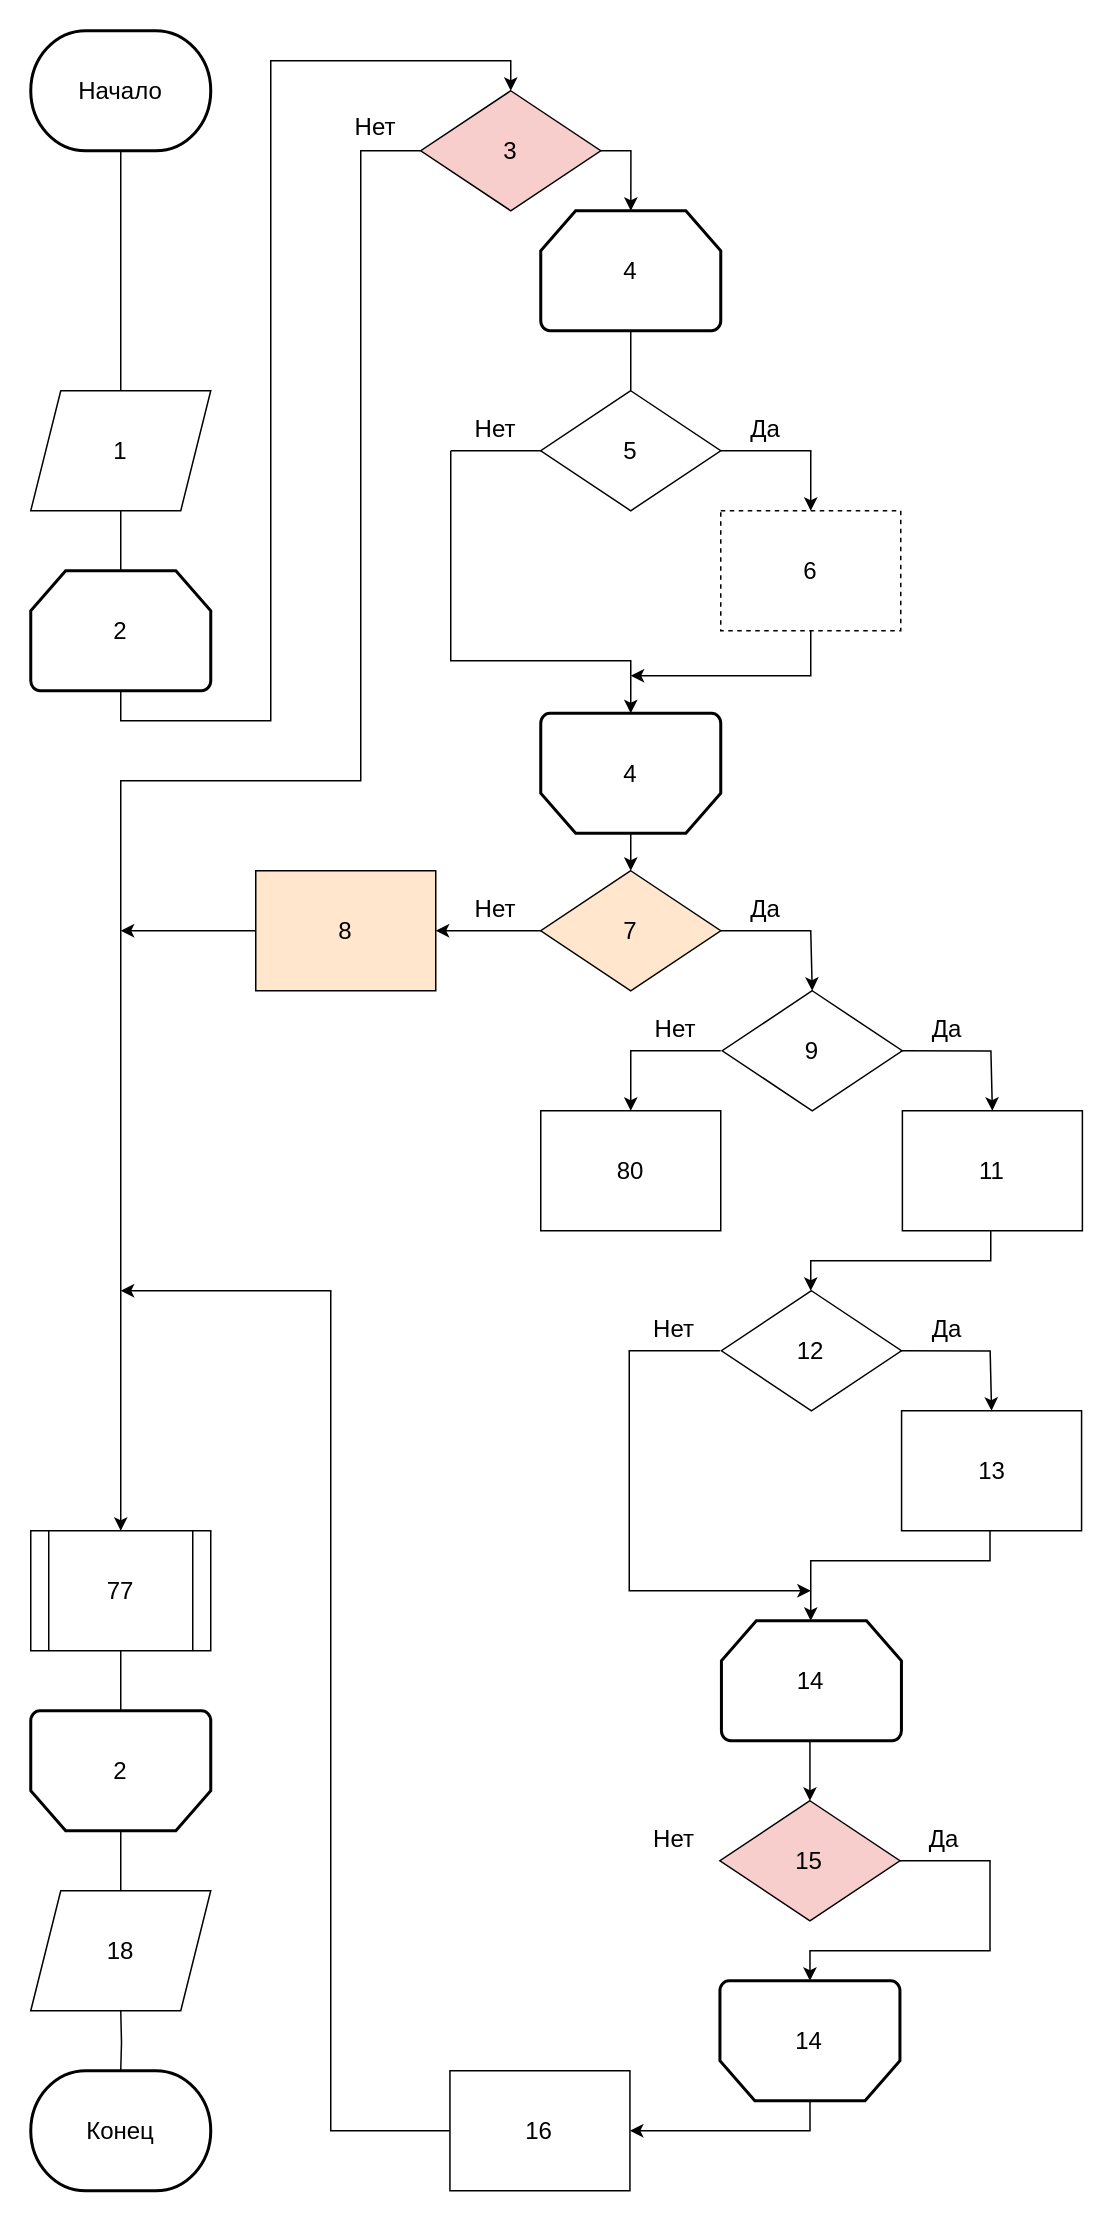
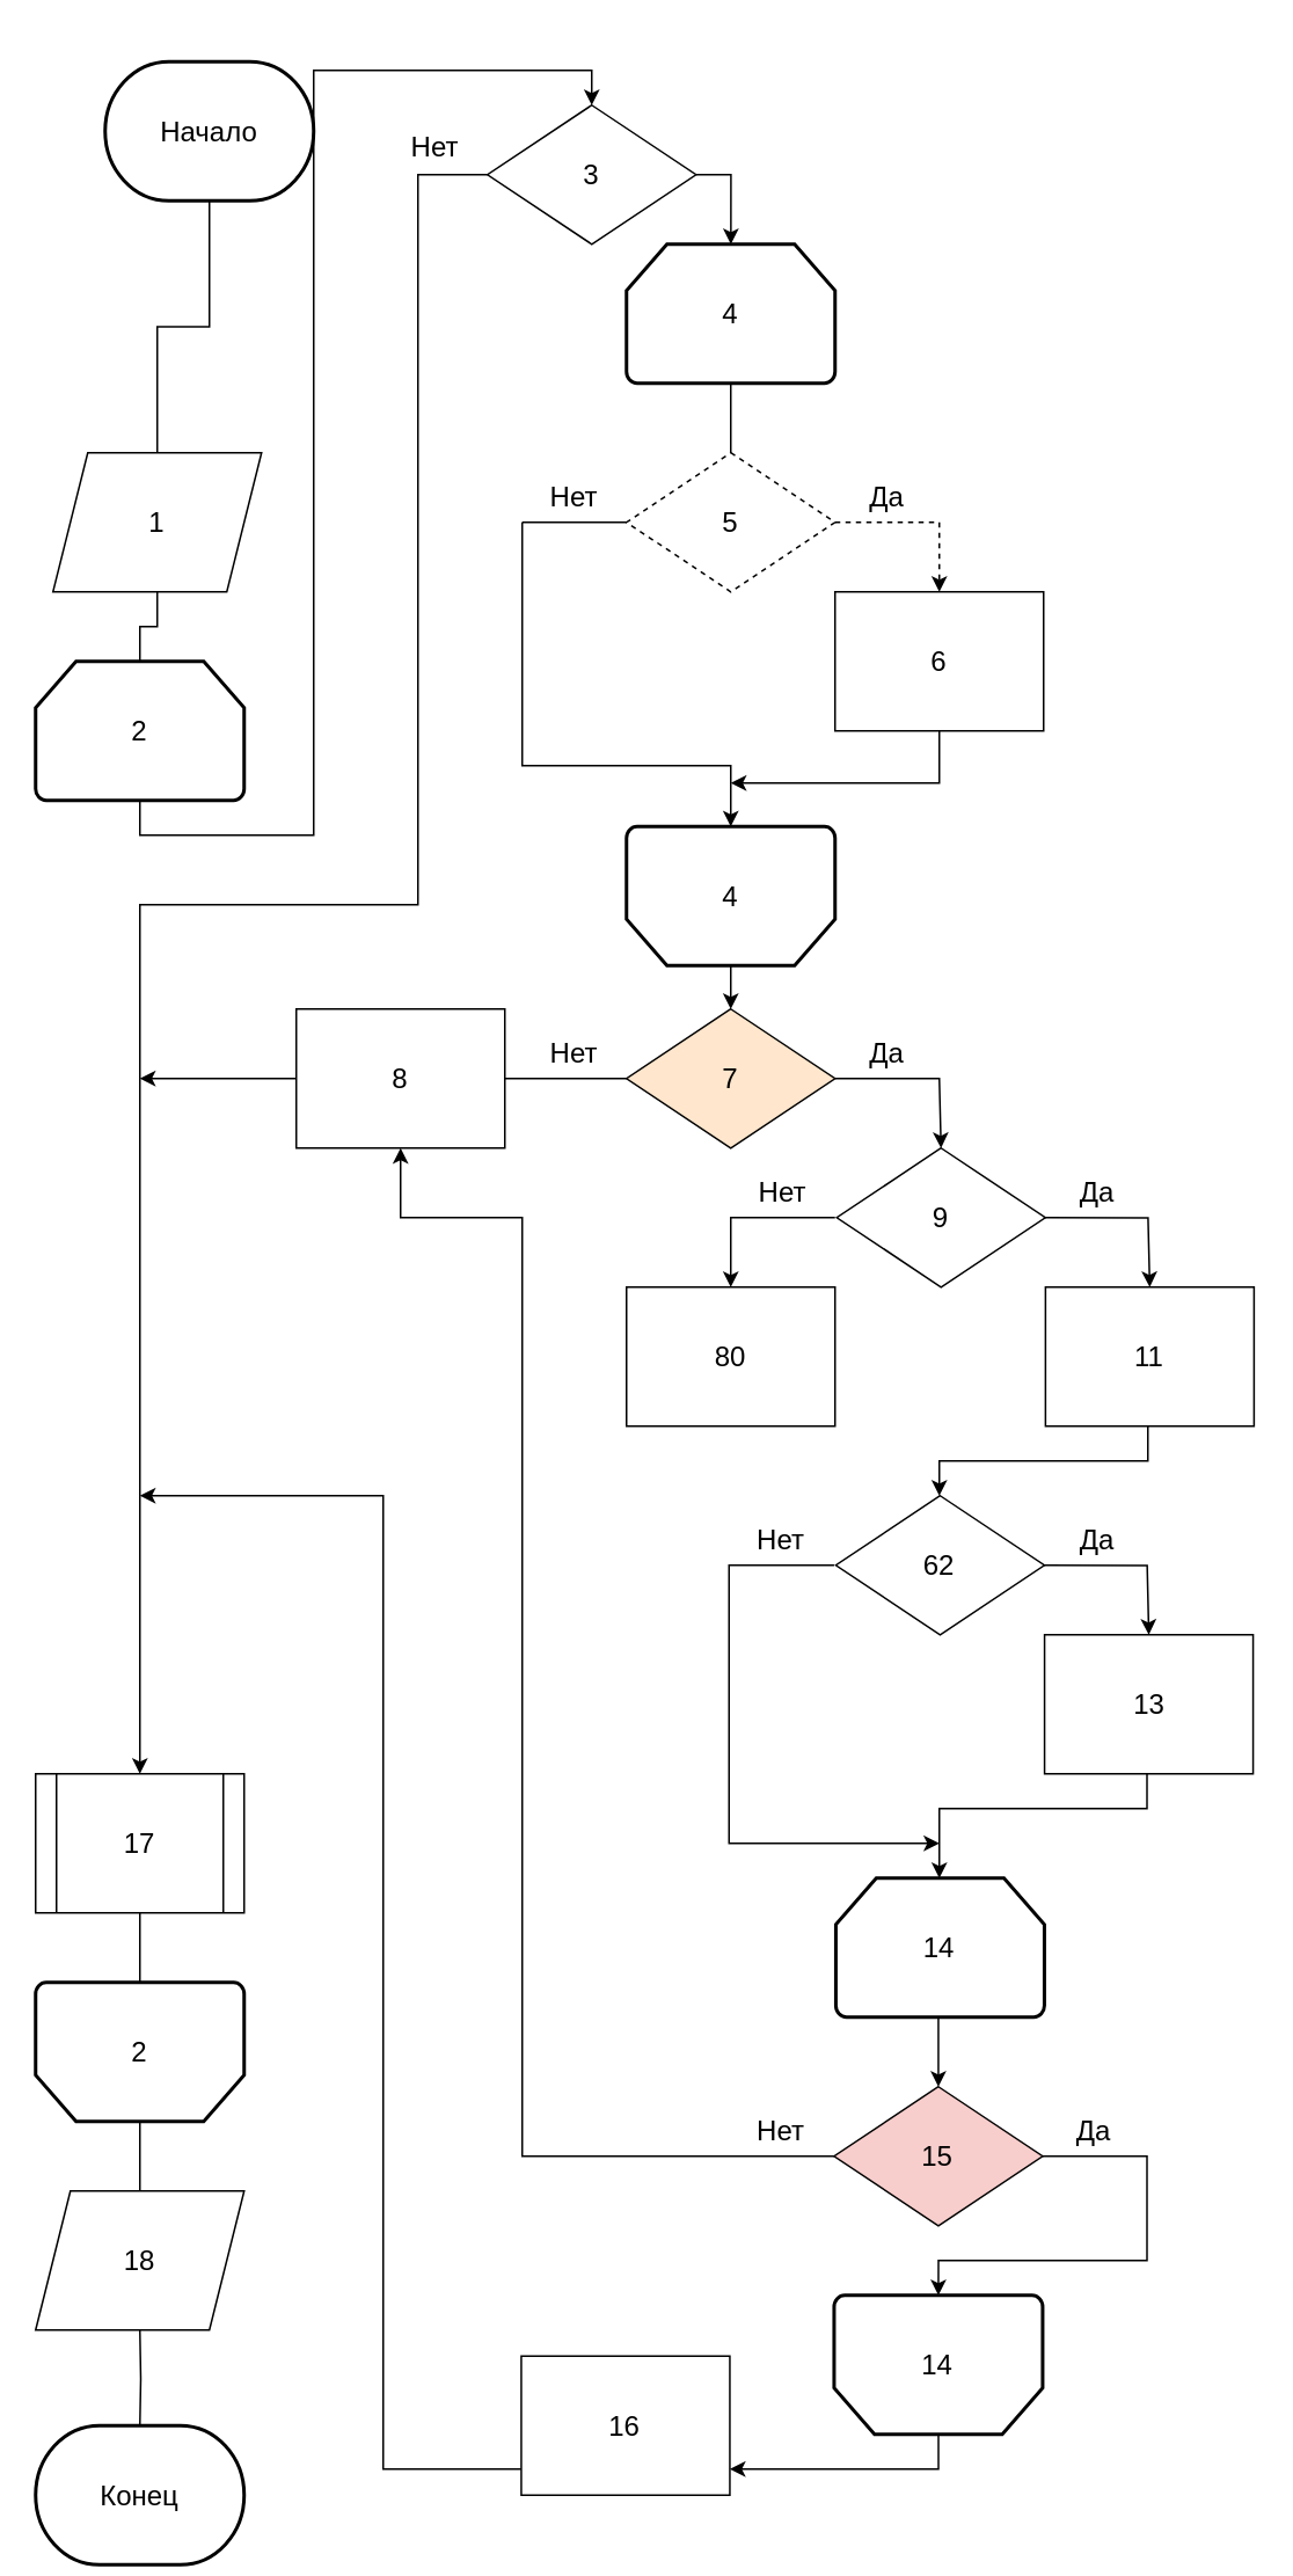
- <mxCell id="3" value="&lt;font style=&quot;font-size: 16px;&quot;&gt;Начало&lt;/font&gt;" style="strokeWidth=2;html=1;shape=mxgraph.flowchart.terminator;whiteSpace=wrap;" vertex="1" parent="1"><mxGeometry x="20" y="20" width="120" height="80" as="geometry" /></mxCell>
+ <mxCell id="3" value="&lt;font style=&quot;font-size: 16px;&quot;&gt;Начало&lt;/font&gt;" style="strokeWidth=2;html=1;shape=mxgraph.flowchart.terminator;whiteSpace=wrap;" vertex="1" parent="1"><mxGeometry x="60" y="35" width="120" height="80" as="geometry" /></mxCell>
- <mxCell id="15" value="3" style="rhombus;whiteSpace=wrap;html=1;fontSize=16;fillColor=#f8cecc;" vertex="1" parent="1"><mxGeometry x="280" y="60" width="120" height="80" as="geometry" /></mxCell>
+ <mxCell id="15" value="3" style="rhombus;whiteSpace=wrap;html=1;fontSize=16;" vertex="1" parent="1"><mxGeometry x="280" y="60" width="120" height="80" as="geometry" /></mxCell>
- <mxCell id="12" value="1" style="shape=parallelogram;perimeter=parallelogramPerimeter;whiteSpace=wrap;html=1;fixedSize=1;fontSize=16;" vertex="1" parent="1"><mxGeometry x="20" y="260" width="120" height="80" as="geometry" /></mxCell>
+ <mxCell id="12" value="1" style="shape=parallelogram;perimeter=parallelogramPerimeter;whiteSpace=wrap;html=1;fixedSize=1;fontSize=16;" vertex="1" parent="1"><mxGeometry x="30" y="260" width="120" height="80" as="geometry" /></mxCell>
- <mxCell id="24" value="5" style="rhombus;whiteSpace=wrap;html=1;fontSize=16;" vertex="1" parent="1"><mxGeometry x="360" y="260" width="120" height="80" as="geometry" /></mxCell>
+ <mxCell id="24" value="5" style="rhombus;whiteSpace=wrap;html=1;fontSize=16;dashed=1;" vertex="1" parent="1"><mxGeometry x="360" y="260" width="120" height="80" as="geometry" /></mxCell>
- <mxCell id="22" style="edgeStyle=orthogonalEdgeStyle;rounded=0;orthogonalLoop=1;jettySize=auto;html=1;entryX=0.5;entryY=0;entryDx=0;entryDy=0;fontSize=16;endArrow=classic;endFill=1;" edge="1" parent="1" source="24" target="26"><mxGeometry relative="1" as="geometry"><Array as="points"><mxPoint x="540" y="300" /><mxPoint x="540" y="340" /></Array></mxGeometry></mxCell>
+ <mxCell id="22" style="edgeStyle=orthogonalEdgeStyle;rounded=0;orthogonalLoop=1;jettySize=auto;html=1;entryX=0.5;entryY=0;entryDx=0;entryDy=0;fontSize=16;endArrow=classic;endFill=1;dashed=1;" edge="1" parent="1" source="24" target="26"><mxGeometry relative="1" as="geometry"><Array as="points"><mxPoint x="540" y="300" /><mxPoint x="540" y="340" /></Array></mxGeometry></mxCell>
- <mxCell id="26" value="6" style="whiteSpace=wrap;html=1;fontSize=16;dashed=1;" vertex="1" parent="1"><mxGeometry x="480" y="340" width="120" height="80" as="geometry" /></mxCell>
+ <mxCell id="26" value="6" style="whiteSpace=wrap;html=1;fontSize=16;" vertex="1" parent="1"><mxGeometry x="480" y="340" width="120" height="80" as="geometry" /></mxCell>
- <mxCell id="38" value="8" style="whiteSpace=wrap;html=1;fontSize=16;fillColor=#ffe6cc;" vertex="1" parent="1"><mxGeometry x="170" y="580" width="120" height="80" as="geometry" /></mxCell>
+ <mxCell id="38" value="8" style="whiteSpace=wrap;html=1;fontSize=16;" vertex="1" parent="1"><mxGeometry x="170" y="580" width="120" height="80" as="geometry" /></mxCell>
- <mxCell id="33" style="edgeStyle=orthogonalEdgeStyle;rounded=0;orthogonalLoop=1;jettySize=auto;html=1;entryX=1;entryY=0.5;entryDx=0;entryDy=0;fontSize=16;endArrow=classic;endFill=1;" edge="1" parent="1" source="34" target="38"><mxGeometry relative="1" as="geometry"><Array as="points"><mxPoint x="290" y="620" /><mxPoint x="290" y="620" /></Array></mxGeometry></mxCell>
+ <mxCell id="33" style="edgeStyle=orthogonalEdgeStyle;rounded=0;orthogonalLoop=1;jettySize=auto;html=1;entryX=1;entryY=0.5;entryDx=0;entryDy=0;fontSize=16;endArrow=none;endFill=1;" edge="1" parent="1" source="34" target="38"><mxGeometry relative="1" as="geometry"><Array as="points"><mxPoint x="290" y="620" /><mxPoint x="290" y="620" /></Array></mxGeometry></mxCell>
- <mxCell id="58" value="12" style="rhombus;whiteSpace=wrap;html=1;fontSize=16;" vertex="1" parent="1"><mxGeometry x="480.46" y="860" width="120" height="80" as="geometry" /></mxCell>
+ <mxCell id="58" value="62" style="rhombus;whiteSpace=wrap;html=1;fontSize=16;" vertex="1" parent="1"><mxGeometry x="480.46" y="860" width="120" height="80" as="geometry" /></mxCell>
+ <mxCell id="43" style="edgeStyle=orthogonalEdgeStyle;rounded=0;orthogonalLoop=1;jettySize=auto;html=1;entryX=0.5;entryY=1;entryDx=0;entryDy=0;fontSize=16;endArrow=classic;endFill=1;" edge="1" parent="1" source="44" target="38"><mxGeometry relative="1" as="geometry"><mxPoint x="300.46" y="1160" as="targetPoint" /><Array as="points"><mxPoint x="300" y="1240" /><mxPoint x="300" y="700" /><mxPoint x="230" y="700" /></Array></mxGeometry></mxCell>
- <mxCell id="31" value="77" style="shape=process;whiteSpace=wrap;html=1;backgroundOutline=1;fontSize=16;" vertex="1" parent="1"><mxGeometry x="20" y="1020" width="120" height="80" as="geometry" /></mxCell>
+ <mxCell id="31" value="17" style="shape=process;whiteSpace=wrap;html=1;backgroundOutline=1;fontSize=16;" vertex="1" parent="1"><mxGeometry x="20" y="1020" width="120" height="80" as="geometry" /></mxCell>
- <mxCell id="10" value="&lt;font style=&quot;font-size: 16px;&quot;&gt;Конец&lt;/font&gt;" style="strokeWidth=2;html=1;shape=mxgraph.flowchart.terminator;whiteSpace=wrap;" vertex="1" parent="1"><mxGeometry x="20" y="1380" width="120" height="80" as="geometry" /></mxCell>
+ <mxCell id="10" value="&lt;font style=&quot;font-size: 16px;&quot;&gt;Конец&lt;/font&gt;" style="strokeWidth=2;html=1;shape=mxgraph.flowchart.terminator;whiteSpace=wrap;" vertex="1" parent="1"><mxGeometry x="20" y="1395" width="120" height="80" as="geometry" /></mxCell>
- <mxCell id="66" value="16" style="rounded=0;whiteSpace=wrap;html=1;fontSize=16;" vertex="1" parent="1"><mxGeometry x="299.46" y="1380" width="120" height="80" as="geometry" /></mxCell>
+ <mxCell id="66" value="16" style="rounded=0;whiteSpace=wrap;html=1;fontSize=16;" vertex="1" parent="1"><mxGeometry x="299.46" y="1355" width="120" height="80" as="geometry" /></mxCell>
